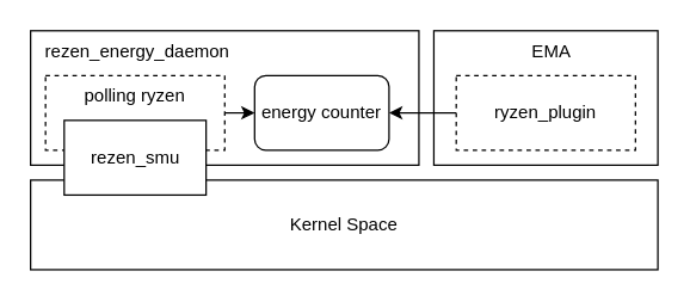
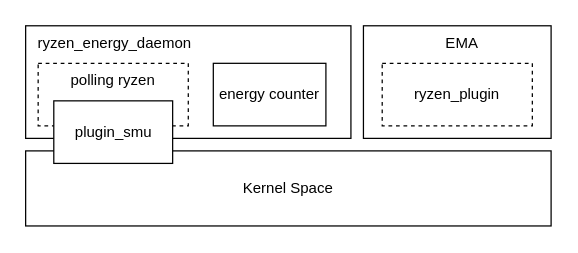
- <mxCell id="4" value="rezen_energy_daemon" style="rounded=0;whiteSpace=wrap;html=1;fillColor=none;align=left;verticalAlign=top;spacingLeft=8;" vertex="1" parent="1"><mxGeometry x="20" y="20" width="260" height="90" as="geometry" /></mxCell>
+ <mxCell id="4" value="ryzen_energy_daemon" style="rounded=0;whiteSpace=wrap;html=1;fillColor=none;align=left;verticalAlign=top;spacingLeft=8;" vertex="1" parent="1"><mxGeometry x="20" y="20" width="260" height="90" as="geometry" /></mxCell>
- <mxCell id="7" style="edgeStyle=orthogonalEdgeStyle;rounded=0;orthogonalLoop=1;jettySize=auto;html=1;exitX=1;exitY=0.5;exitDx=0;exitDy=0;entryX=0;entryY=0.5;entryDx=0;entryDy=0;" edge="1" parent="1" source="8" target="6"><mxGeometry relative="1" as="geometry" /></mxCell>
- <mxCell id="6" value="energy counter" style="whiteSpace=wrap;html=1;rounded=1;" vertex="1" parent="1"><mxGeometry x="170" y="50" width="90" height="50" as="geometry" /></mxCell>
+ <mxCell id="6" value="energy counter" style="rounded=0;whiteSpace=wrap;html=1;" vertex="1" parent="1"><mxGeometry x="170" y="50" width="90" height="50" as="geometry" /></mxCell>
- <mxCell id="10" style="edgeStyle=orthogonalEdgeStyle;rounded=0;orthogonalLoop=1;jettySize=auto;html=1;entryX=1;entryY=0.5;entryDx=0;entryDy=0;" edge="1" parent="1" source="11" target="6"><mxGeometry relative="1" as="geometry" /></mxCell>
- <mxCell id="9" value="rezen_smu" style="rounded=0;whiteSpace=wrap;html=1;" vertex="1" parent="1"><mxGeometry x="42.5" y="80" width="95" height="50" as="geometry" /></mxCell>
+ <mxCell id="9" value="plugin_smu" style="rounded=0;whiteSpace=wrap;html=1;" vertex="1" parent="1"><mxGeometry x="42.5" y="80" width="95" height="50" as="geometry" /></mxCell>
